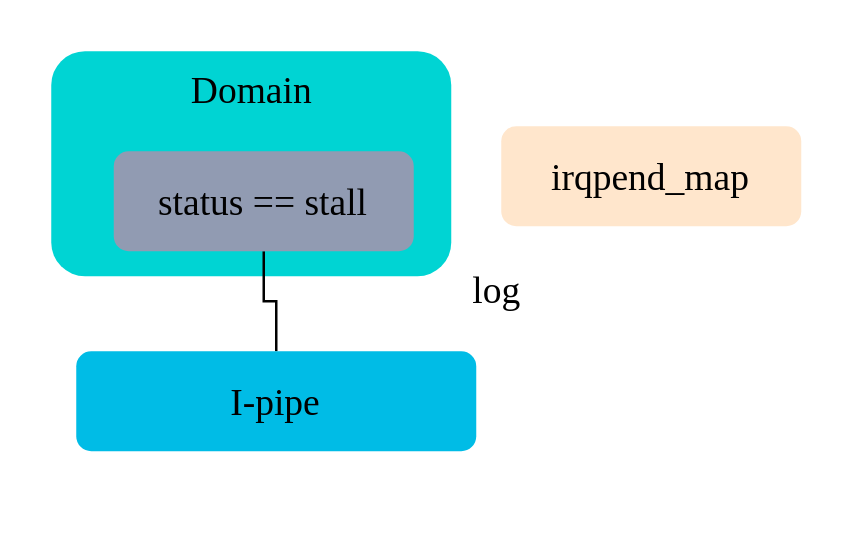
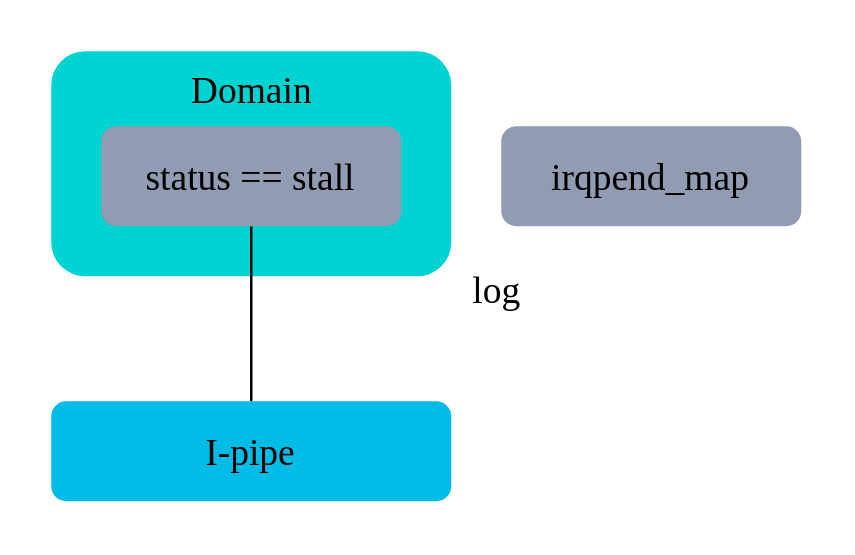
- <mxCell id="7" value="irqpend_map" style="rounded=1;whiteSpace=wrap;html=1;fontFamily=Times New Roman;fontSize=15;fillColor=#ffe6cc;strokeColor=none;" parent="1" vertex="1"><mxGeometry x="200" y="50" width="120" height="40" as="geometry" /></mxCell>
+ <mxCell id="7" value="irqpend_map" style="rounded=1;whiteSpace=wrap;html=1;fontFamily=Times New Roman;fontSize=15;fillColor=#919BB2;strokeColor=none;" parent="1" vertex="1"><mxGeometry x="200" y="50" width="120" height="40" as="geometry" /></mxCell>
- <mxCell id="5" value="status == stall" style="rounded=1;whiteSpace=wrap;html=1;fontFamily=Times New Roman;fontSize=15;fillColor=#919BB2;strokeColor=none;" parent="1" vertex="1"><mxGeometry x="45" y="60" width="120" height="40" as="geometry" /></mxCell>
+ <mxCell id="5" value="status == stall" style="rounded=1;whiteSpace=wrap;html=1;fontFamily=Times New Roman;fontSize=15;fillColor=#919BB2;strokeColor=none;" parent="1" vertex="1"><mxGeometry x="40" y="50" width="120" height="40" as="geometry" /></mxCell>
- <mxCell id="4" value="I-pipe" style="rounded=1;whiteSpace=wrap;html=1;fontFamily=Times New Roman;fontSize=15;fillColor=#00BCE6;strokeColor=none;" parent="1" vertex="1"><mxGeometry x="30" y="140" width="160" height="40" as="geometry" /></mxCell>
+ <mxCell id="4" value="I-pipe" style="rounded=1;whiteSpace=wrap;html=1;fontFamily=Times New Roman;fontSize=15;fillColor=#00BCE6;strokeColor=none;" parent="1" vertex="1"><mxGeometry x="20" y="160" width="160" height="40" as="geometry" /></mxCell>
